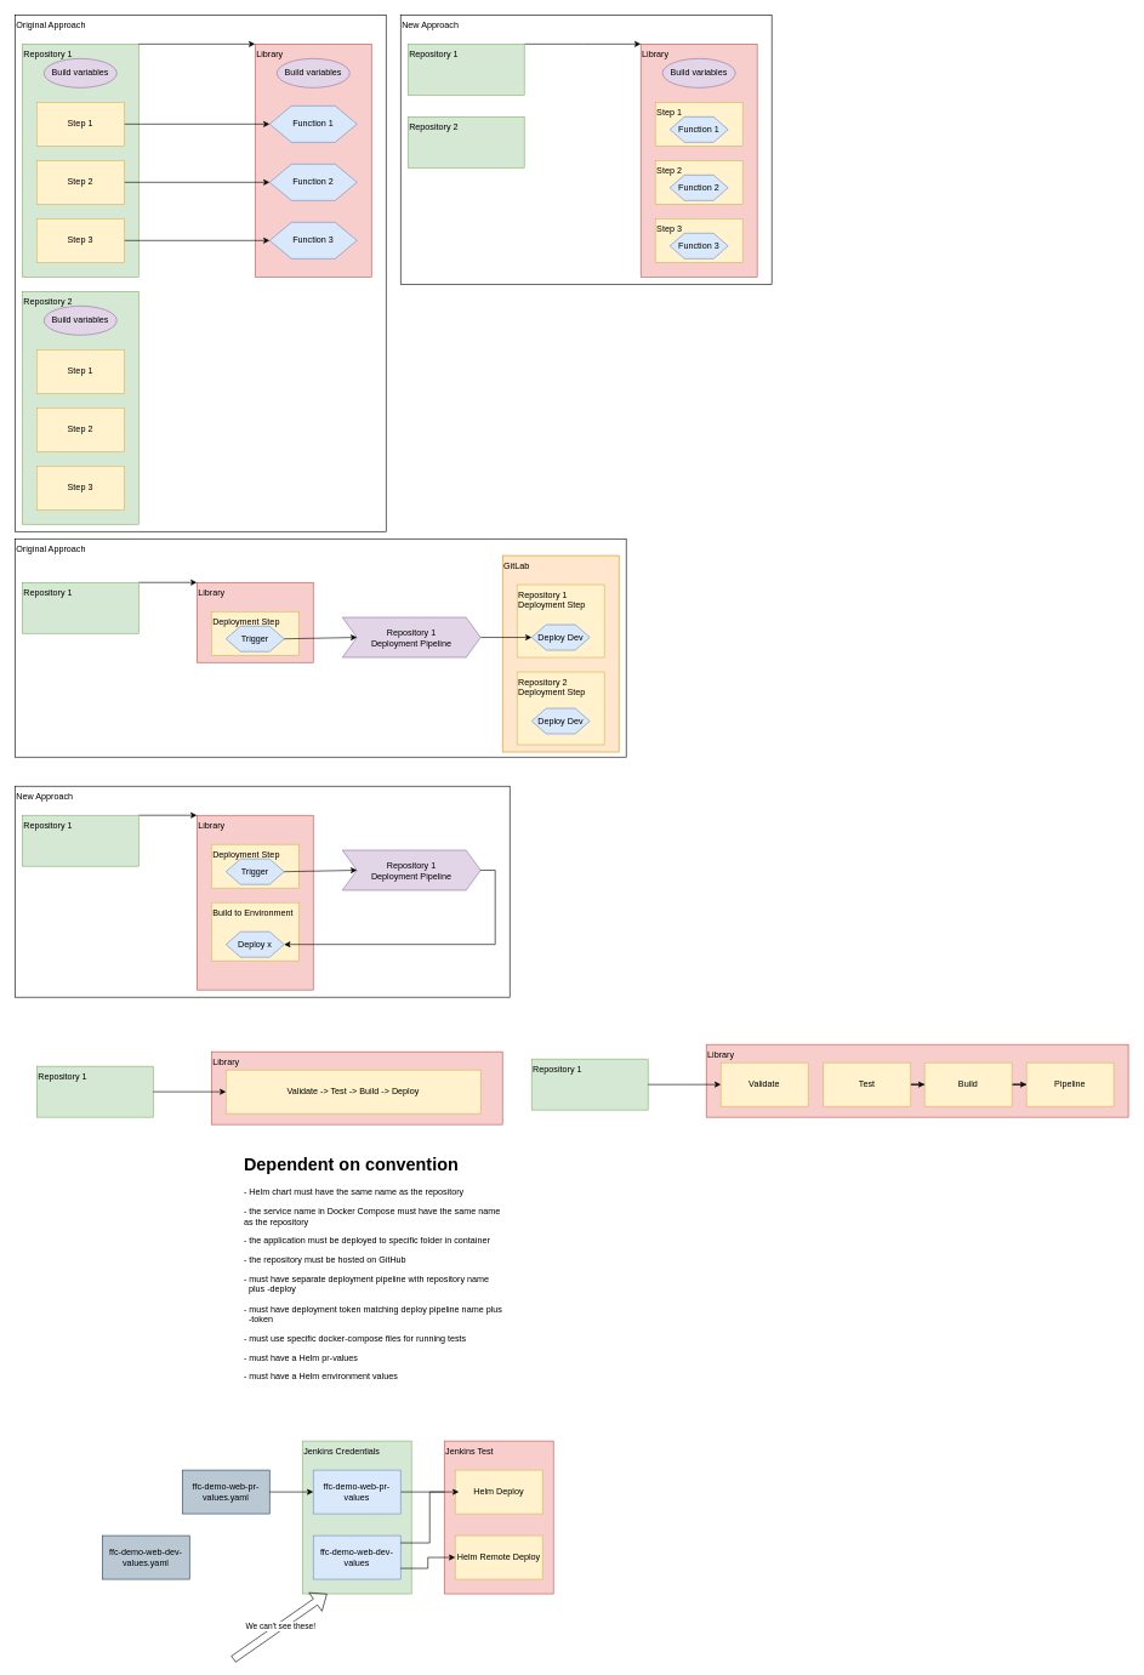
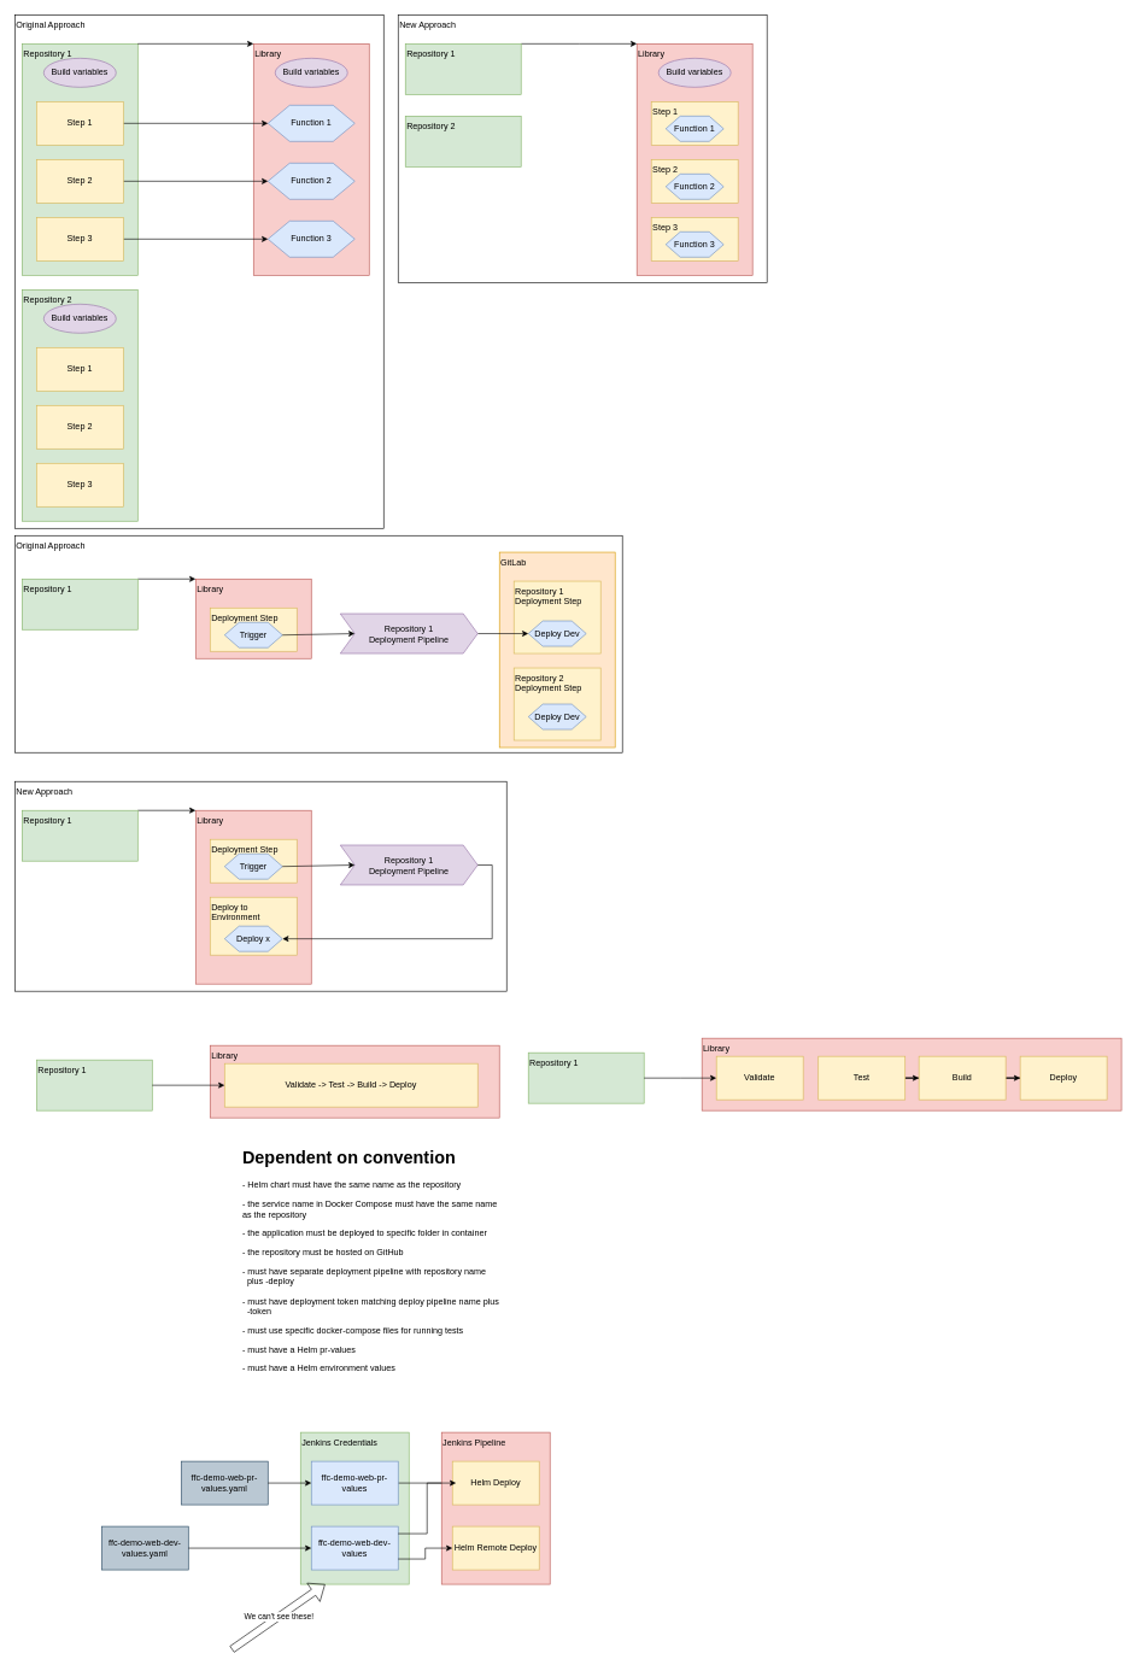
- <mxCell id="56" value="Build to Environment" style="rounded=0;whiteSpace=wrap;html=1;fillColor=#fff2cc;strokeColor=#d6b656;verticalAlign=top;align=left;" vertex="1" parent="1"><mxGeometry x="290" y="1240" width="120" height="80" as="geometry" /></mxCell>
+ <mxCell id="56" value="Deploy to Environment" style="rounded=0;whiteSpace=wrap;html=1;fillColor=#fff2cc;strokeColor=#d6b656;verticalAlign=top;align=left;" vertex="1" parent="1"><mxGeometry x="290" y="1240" width="120" height="80" as="geometry" /></mxCell>
- <mxCell id="72" value="Pipeline" style="rounded=0;whiteSpace=wrap;html=1;fillColor=#fff2cc;strokeColor=#d6b656;verticalAlign=middle;align=center;" vertex="1" parent="1"><mxGeometry x="1410" y="1460" width="120" height="60" as="geometry" /></mxCell>
+ <mxCell id="72" value="Deploy" style="rounded=0;whiteSpace=wrap;html=1;fillColor=#fff2cc;strokeColor=#d6b656;verticalAlign=middle;align=center;" vertex="1" parent="1"><mxGeometry x="1410" y="1460" width="120" height="60" as="geometry" /></mxCell>
- <mxCell id="81" value="Jenkins Test" style="rounded=0;whiteSpace=wrap;html=1;align=left;verticalAlign=top;fillColor=#f8cecc;strokeColor=#b85450;" vertex="1" parent="1"><mxGeometry x="610" y="1980" width="150" height="210" as="geometry" /></mxCell>
+ <mxCell id="81" value="Jenkins Pipeline" style="rounded=0;whiteSpace=wrap;html=1;align=left;verticalAlign=top;fillColor=#f8cecc;strokeColor=#b85450;" vertex="1" parent="1"><mxGeometry x="610" y="1980" width="150" height="210" as="geometry" /></mxCell>
+ <mxCell id="79" style="edgeStyle=orthogonalEdgeStyle;rounded=0;orthogonalLoop=1;jettySize=auto;html=1;entryX=0;entryY=0.5;entryDx=0;entryDy=0;" edge="1" parent="1" source="74" target="78"><mxGeometry relative="1" as="geometry" /></mxCell>
